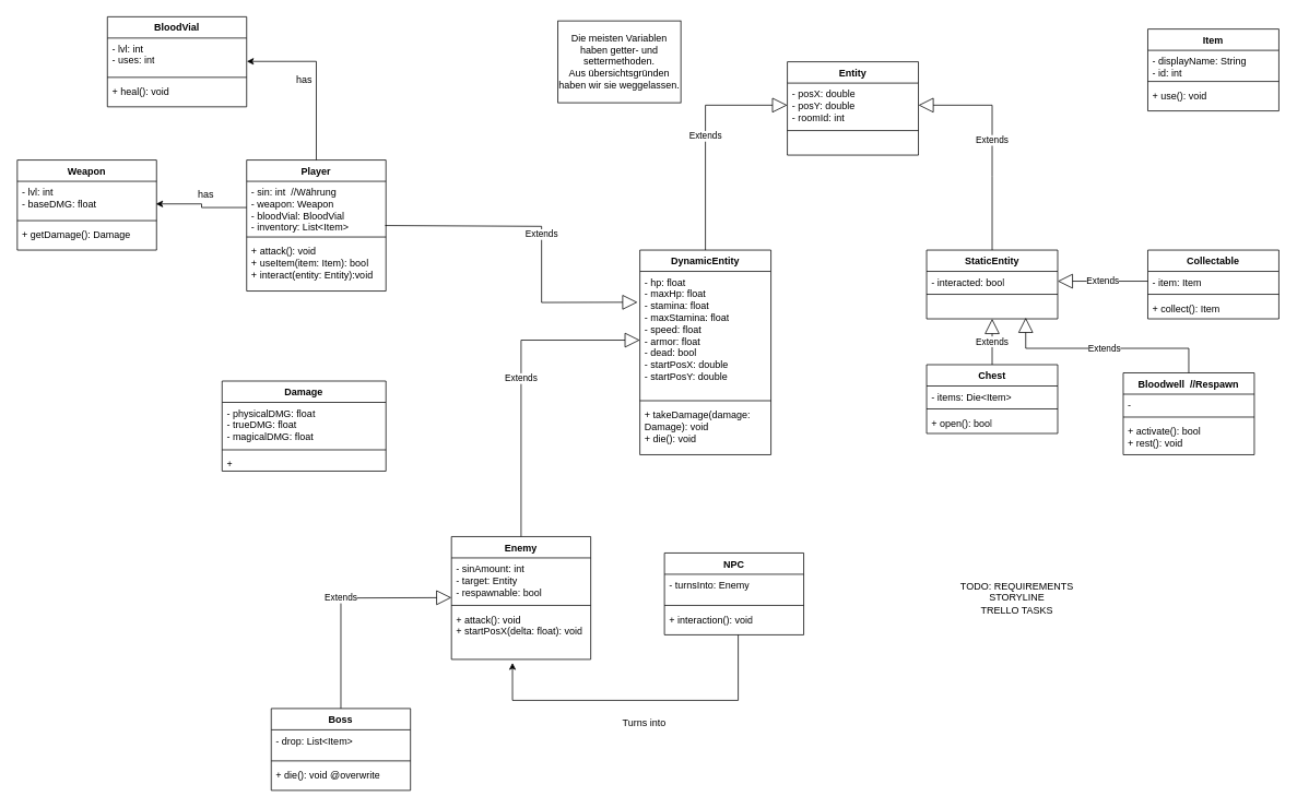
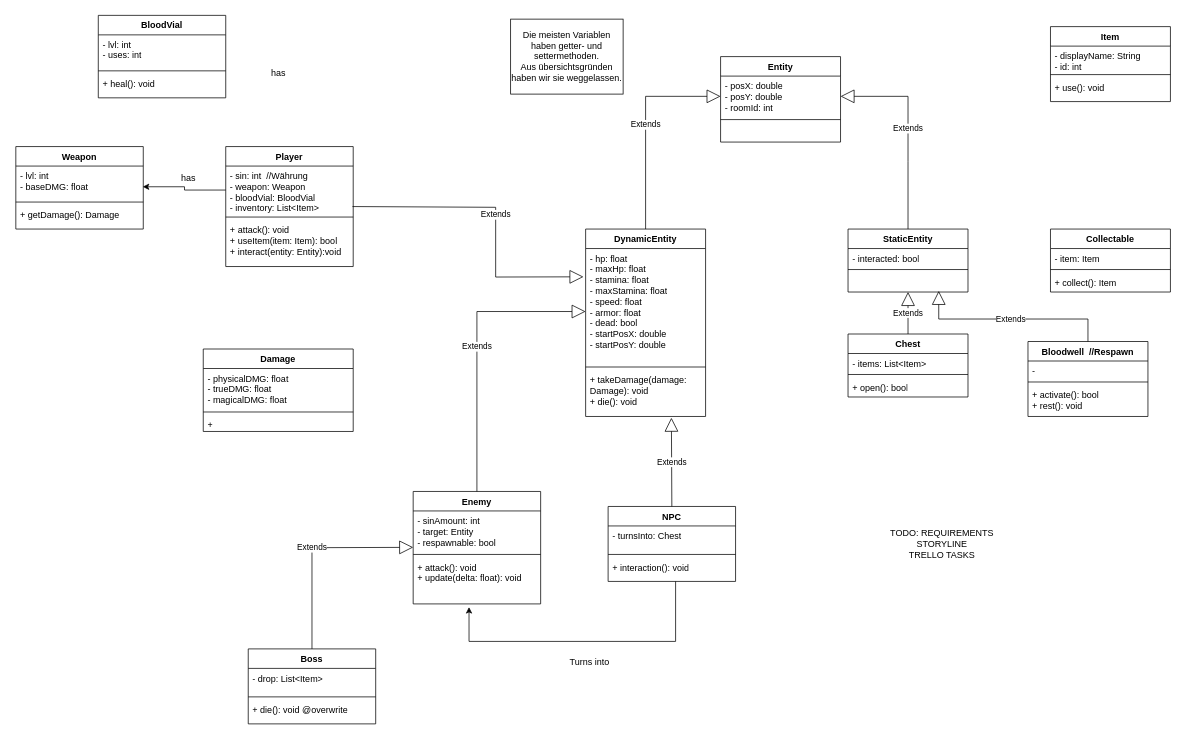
- <mxCell id="73" style="edgeStyle=orthogonalEdgeStyle;rounded=0;orthogonalLoop=1;jettySize=auto;html=1;exitX=0.5;exitY=0;exitDx=0;exitDy=0;entryX=1.001;entryY=0.648;entryDx=0;entryDy=0;entryPerimeter=0;" edge="1" parent="1" source="16" target="70"><mxGeometry relative="1" as="geometry" /></mxCell>
- <mxCell id="58" value="Extends" style="endArrow=block;endSize=16;endFill=0;html=1;rounded=0;entryX=1;entryY=0.5;entryDx=0;entryDy=0;exitX=0;exitY=0.5;exitDx=0;exitDy=0;" parent="1" source="54" target="12" edge="1"><mxGeometry width="160" relative="1" as="geometry"><mxPoint x="1280" y="425" as="sourcePoint" /><mxPoint x="1440" y="425" as="targetPoint" /></mxGeometry></mxCell>
- <mxCell id="50" value="- items: Die&amp;lt;Item&amp;gt;" style="text;strokeColor=none;fillColor=none;align=left;verticalAlign=top;spacingLeft=4;spacingRight=4;overflow=hidden;rotatable=0;points=[[0,0.5],[1,0.5]];portConstraint=eastwest;whiteSpace=wrap;html=1;" parent="49" vertex="1"><mxGeometry y="26" width="160" height="24" as="geometry" /></mxCell>
+ <mxCell id="50" value="- items: List&amp;lt;Item&amp;gt;" style="text;strokeColor=none;fillColor=none;align=left;verticalAlign=top;spacingLeft=4;spacingRight=4;overflow=hidden;rotatable=0;points=[[0,0.5],[1,0.5]];portConstraint=eastwest;whiteSpace=wrap;html=1;" parent="49" vertex="1"><mxGeometry y="26" width="160" height="24" as="geometry" /></mxCell>
+ <mxCell id="36" value="Extends" style="endArrow=block;endSize=16;endFill=0;html=1;rounded=0;entryX=0.715;entryY=1.027;entryDx=0;entryDy=0;entryPerimeter=0;exitX=0.5;exitY=0;exitDx=0;exitDy=0;" parent="1" source="32" target="9" edge="1"><mxGeometry width="160" relative="1" as="geometry"><mxPoint x="800" y="515" as="sourcePoint" /><mxPoint x="960" y="515" as="targetPoint" /><Array as="points" /></mxGeometry></mxCell>
- <mxCell id="33" value="&lt;div&gt;- turnsInto: Enemy&lt;/div&gt;" style="text;strokeColor=none;fillColor=none;align=left;verticalAlign=top;spacingLeft=4;spacingRight=4;overflow=hidden;rotatable=0;points=[[0,0.5],[1,0.5]];portConstraint=eastwest;whiteSpace=wrap;html=1;" parent="32" vertex="1"><mxGeometry y="26" width="170" height="34" as="geometry" /></mxCell>
+ <mxCell id="33" value="&lt;div&gt;- turnsInto: Chest&lt;/div&gt;" style="text;strokeColor=none;fillColor=none;align=left;verticalAlign=top;spacingLeft=4;spacingRight=4;overflow=hidden;rotatable=0;points=[[0,0.5],[1,0.5]];portConstraint=eastwest;whiteSpace=wrap;html=1;" parent="32" vertex="1"><mxGeometry y="26" width="170" height="34" as="geometry" /></mxCell>
- <mxCell id="64" value="TODO:&amp;nbsp;&lt;span style=&quot;background-color: initial;&quot;&gt;REQUIREMENTS&lt;/span&gt;&lt;div&gt;STORYLINE&lt;/div&gt;&lt;div&gt;TRELLO TASKS&lt;/div&gt;" style="text;html=1;align=center;verticalAlign=middle;resizable=0;points=[];autosize=1;strokeColor=none;fillColor=none;" parent="1" vertex="1"><mxGeometry x="1160" y="700" width="160" height="60" as="geometry" /></mxCell>
+ <mxCell id="64" value="TODO:&amp;nbsp;&lt;span style=&quot;background-color: initial;&quot;&gt;REQUIREMENTS&lt;/span&gt;&lt;div&gt;STORYLINE&lt;/div&gt;&lt;div&gt;TRELLO TASKS&lt;/div&gt;" style="text;html=1;align=center;verticalAlign=middle;resizable=0;points=[];autosize=1;strokeColor=none;fillColor=none;" parent="1" vertex="1"><mxGeometry x="1175" y="695" width="160" height="60" as="geometry" /></mxCell>
- <mxCell id="25" value="+ attack(): void&lt;div&gt;+ startPosX(delta: float): void&lt;/div&gt;" style="text;strokeColor=none;fillColor=none;align=left;verticalAlign=top;spacingLeft=4;spacingRight=4;overflow=hidden;rotatable=0;points=[[0,0.5],[1,0.5]];portConstraint=eastwest;whiteSpace=wrap;html=1;" parent="22" vertex="1"><mxGeometry y="88" width="170" height="62" as="geometry" /></mxCell>
+ <mxCell id="25" value="+ attack(): void&lt;div&gt;+ update(delta: float): void&lt;/div&gt;" style="text;strokeColor=none;fillColor=none;align=left;verticalAlign=top;spacingLeft=4;spacingRight=4;overflow=hidden;rotatable=0;points=[[0,0.5],[1,0.5]];portConstraint=eastwest;whiteSpace=wrap;html=1;" parent="22" vertex="1"><mxGeometry y="88" width="170" height="62" as="geometry" /></mxCell>
